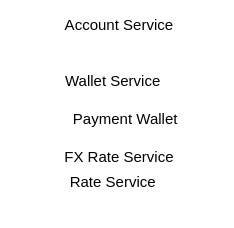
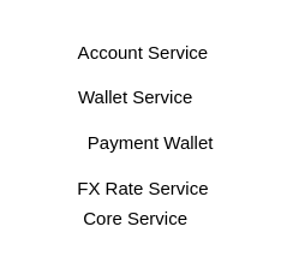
- <mxCell id="2" value="Account Service" style="text;html=1;strokeColor=none;fillColor=none;align=center;verticalAlign=middle;whiteSpace=wrap;rounded=0;" vertex="1" parent="1"><mxGeometry x="50" y="5" width="90" height="30" as="geometry" /></mxCell>
+ <mxCell id="2" value="Account Service" style="text;html=1;strokeColor=none;fillColor=none;align=center;verticalAlign=middle;whiteSpace=wrap;rounded=0;" vertex="1" parent="1"><mxGeometry x="50" y="20" width="90" height="30" as="geometry" /></mxCell>
- <mxCell id="6" value="Rate Service" style="text;html=1;strokeColor=none;fillColor=none;align=center;verticalAlign=middle;whiteSpace=wrap;rounded=0;" vertex="1" parent="1"><mxGeometry x="20" y="130" width="140" height="30" as="geometry" /></mxCell>
+ <mxCell id="6" value="Core Service" style="text;html=1;strokeColor=none;fillColor=none;align=center;verticalAlign=middle;whiteSpace=wrap;rounded=0;" vertex="1" parent="1"><mxGeometry x="20" y="130" width="140" height="30" as="geometry" /></mxCell>
